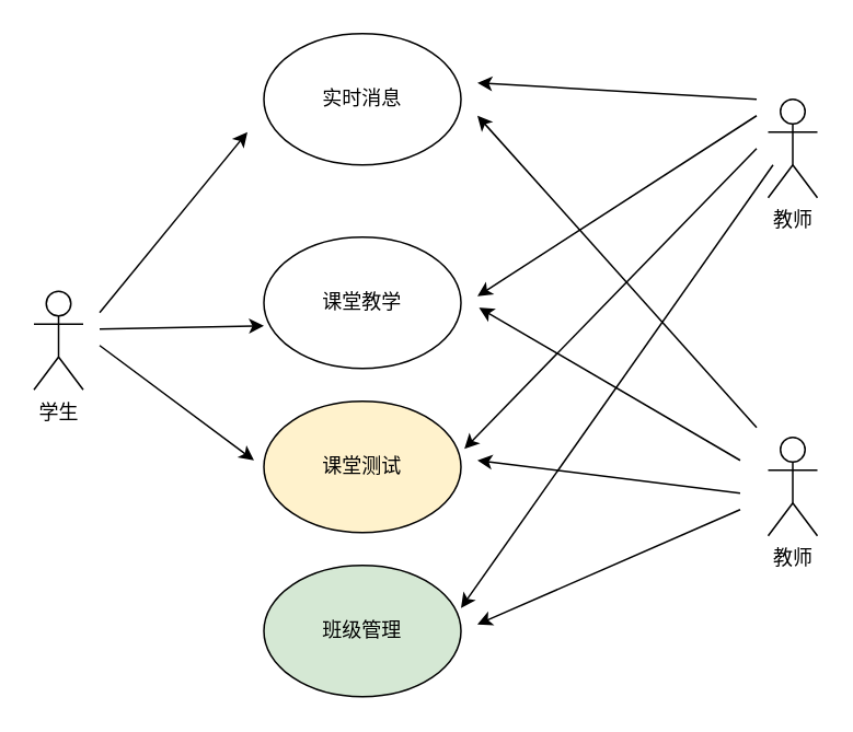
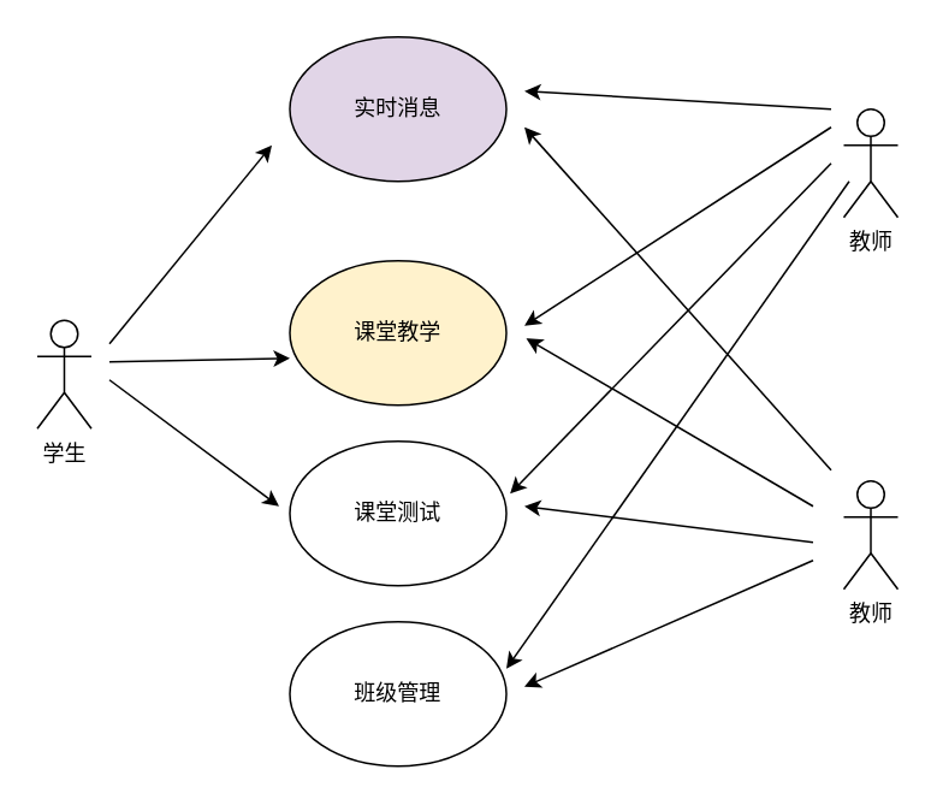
- <mxCell id="3" value="实时消息" style="ellipse;whiteSpace=wrap;html=1;" vertex="1" parent="1"><mxGeometry x="160" y="20" width="120" height="80" as="geometry" /></mxCell>
+ <mxCell id="3" value="实时消息" style="ellipse;whiteSpace=wrap;html=1;fillColor=#e1d5e7;" vertex="1" parent="1"><mxGeometry x="160" y="20" width="120" height="80" as="geometry" /></mxCell>
- <mxCell id="4" value="课堂教学" style="ellipse;whiteSpace=wrap;html=1;" vertex="1" parent="1"><mxGeometry x="160" y="144" width="120" height="80" as="geometry" /></mxCell>
+ <mxCell id="4" value="课堂教学" style="ellipse;whiteSpace=wrap;html=1;fillColor=#fff2cc;" vertex="1" parent="1"><mxGeometry x="160" y="144" width="120" height="80" as="geometry" /></mxCell>
- <mxCell id="5" value="课堂测试" style="ellipse;whiteSpace=wrap;html=1;fillColor=#fff2cc;" vertex="1" parent="1"><mxGeometry x="160" y="244" width="120" height="80" as="geometry" /></mxCell>
+ <mxCell id="5" value="课堂测试" style="ellipse;whiteSpace=wrap;html=1;" vertex="1" parent="1"><mxGeometry x="160" y="244" width="120" height="80" as="geometry" /></mxCell>
- <mxCell id="6" value="班级管理" style="ellipse;whiteSpace=wrap;html=1;fillColor=#d5e8d4;" vertex="1" parent="1"><mxGeometry x="160" y="344" width="120" height="80" as="geometry" /></mxCell>
+ <mxCell id="6" value="班级管理" style="ellipse;whiteSpace=wrap;html=1;" vertex="1" parent="1"><mxGeometry x="160" y="344" width="120" height="80" as="geometry" /></mxCell>
